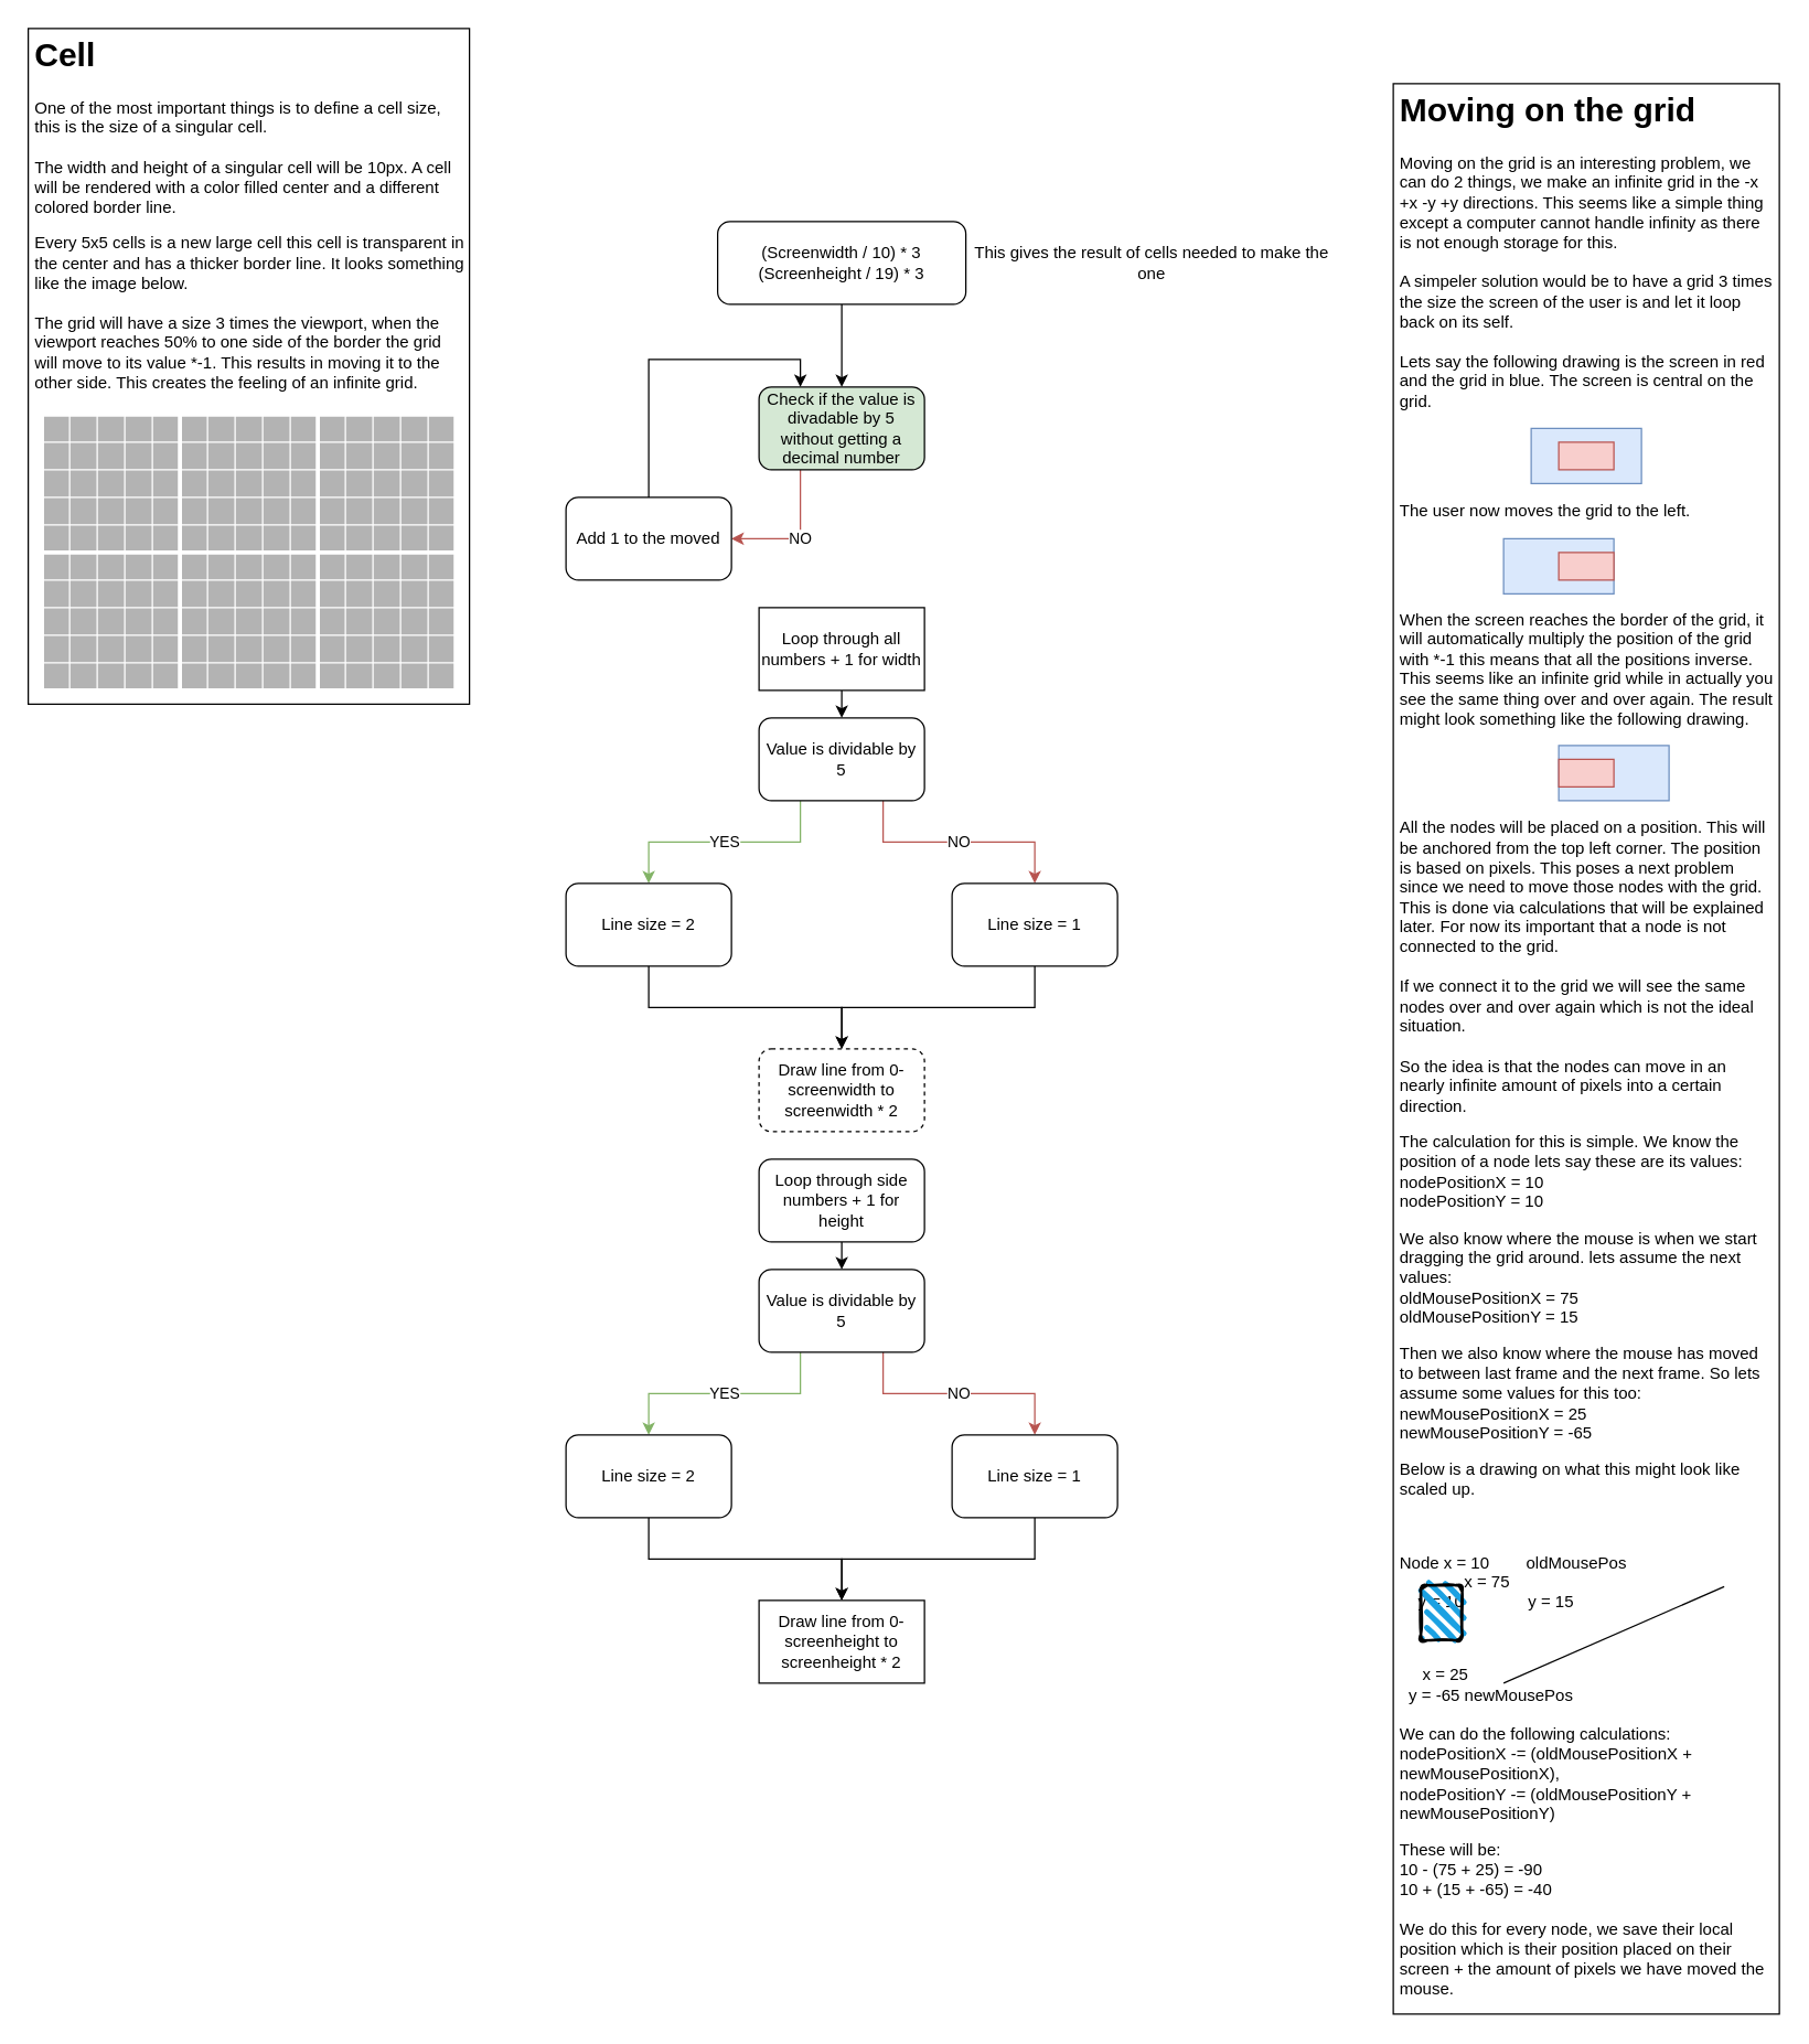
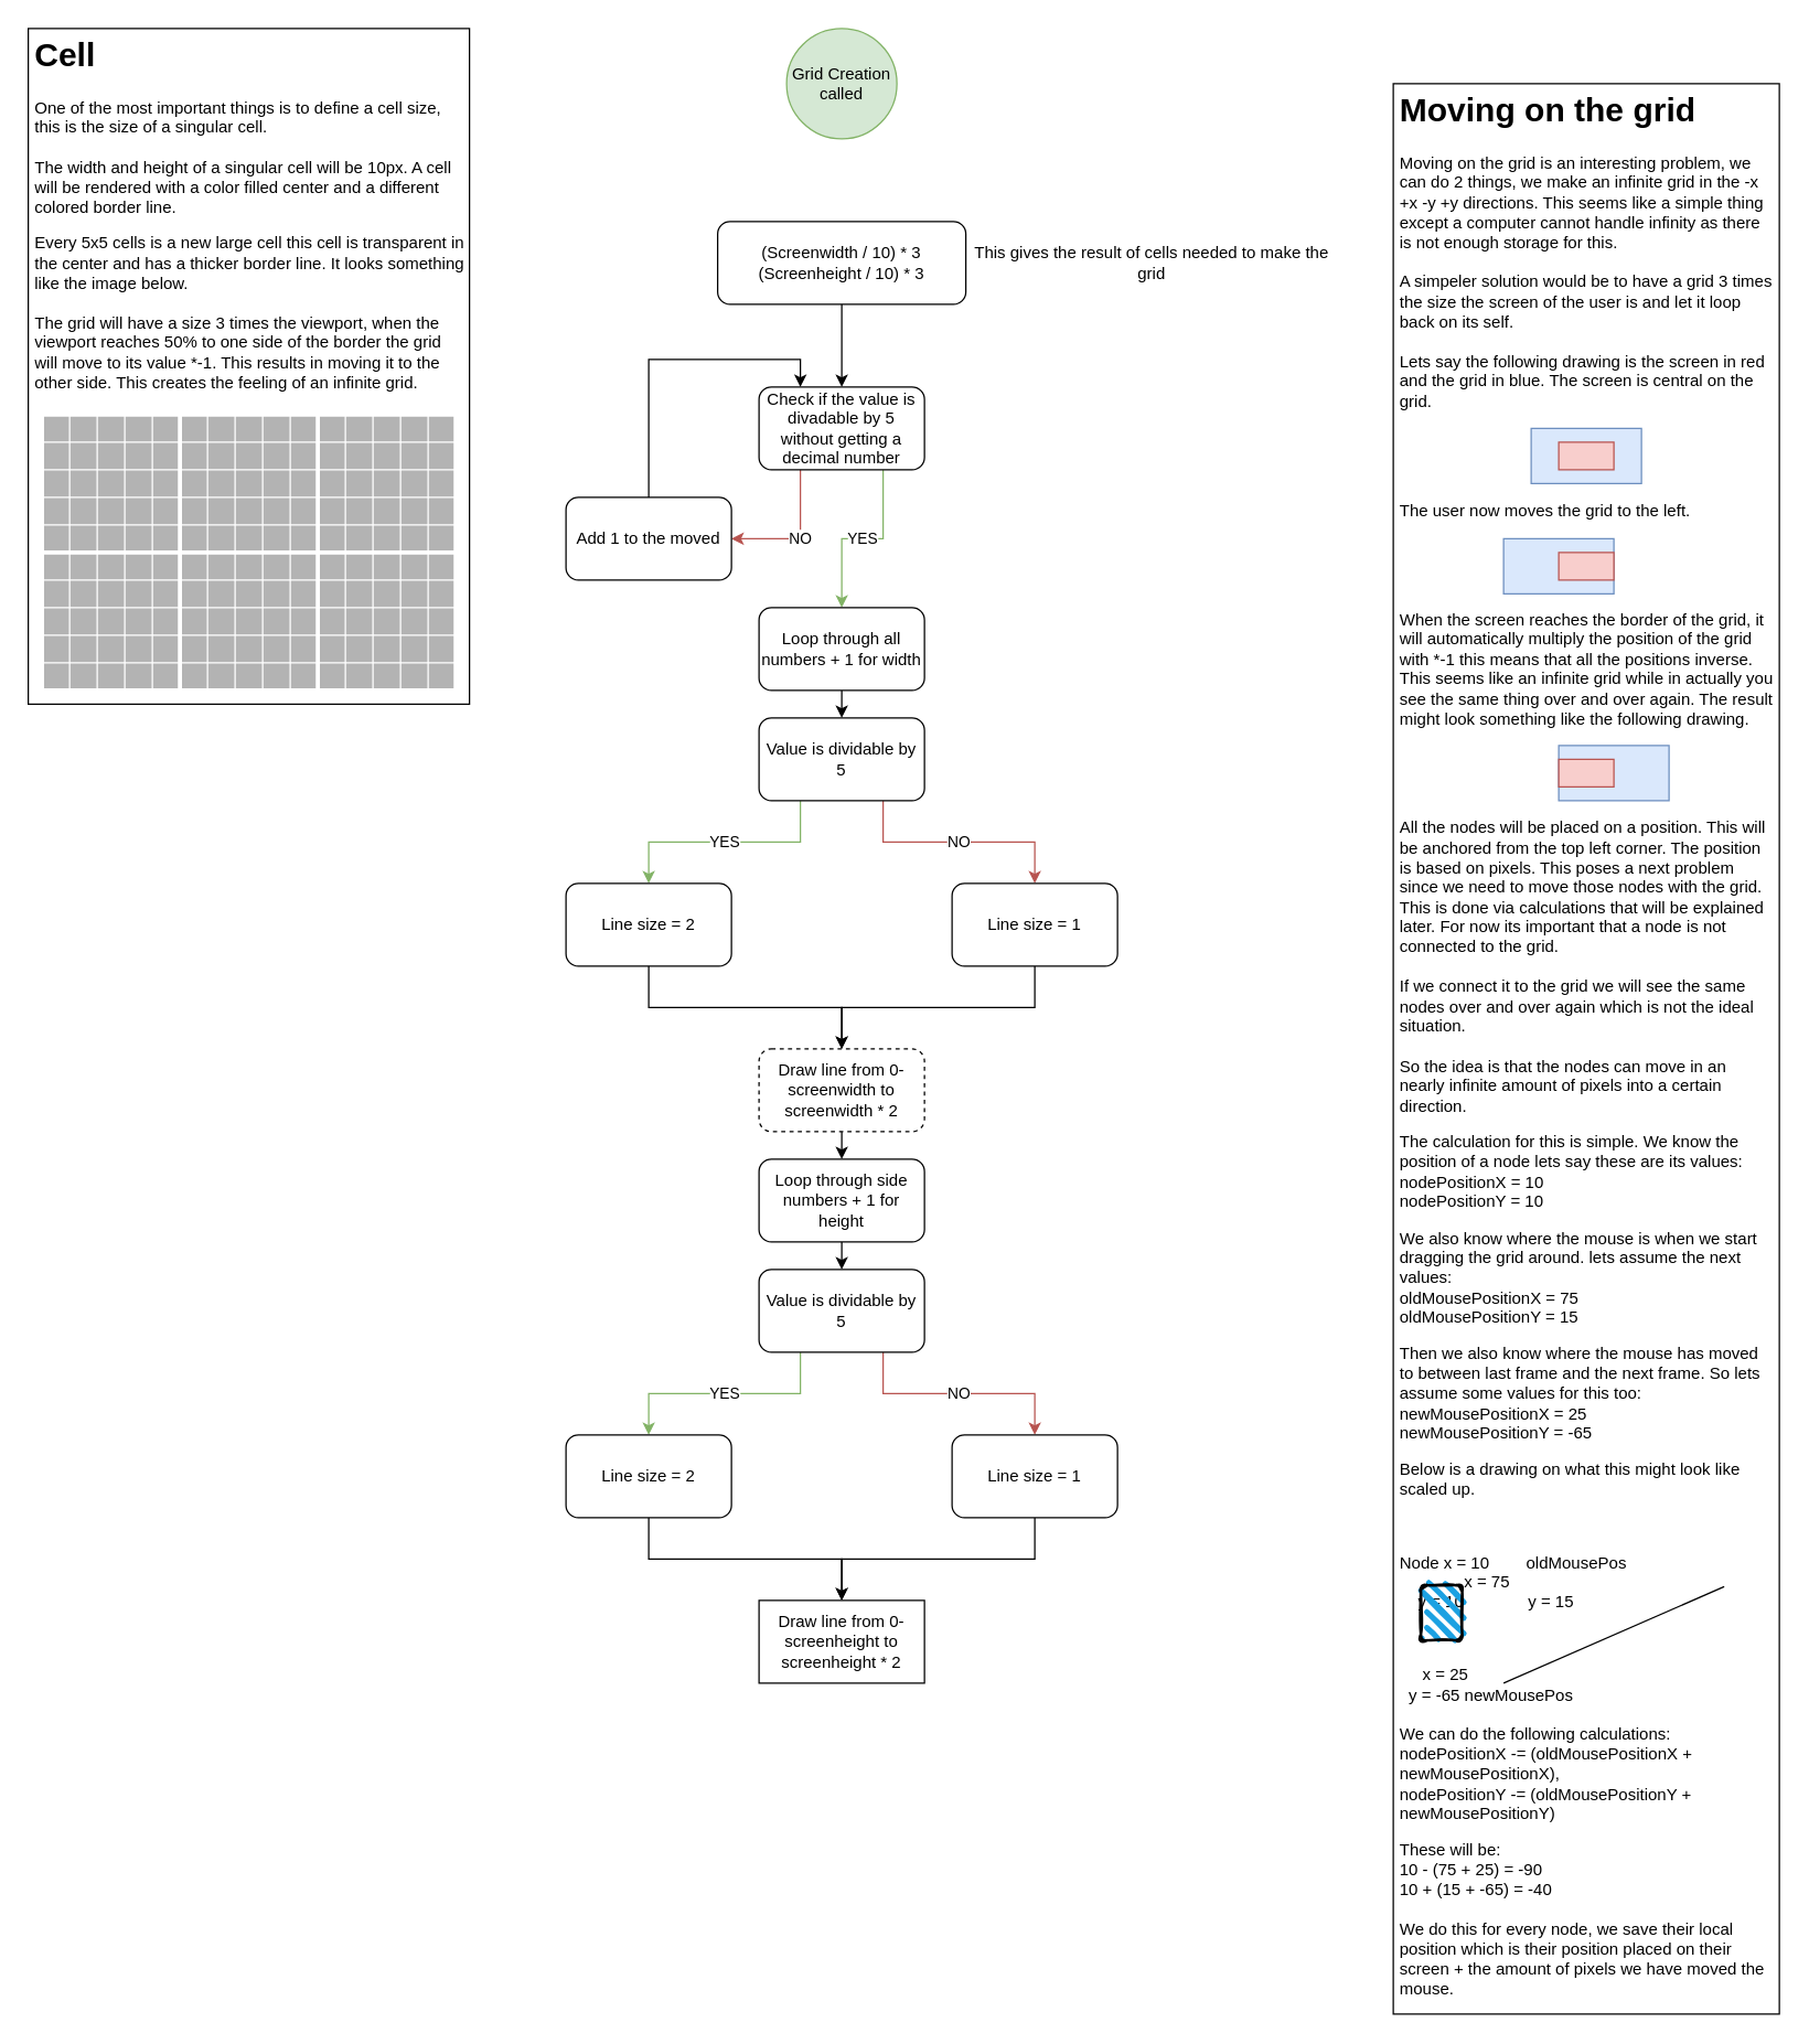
+ <mxCell id="2" value="Grid Creation called" style="ellipse;whiteSpace=wrap;html=1;aspect=fixed;fillColor=#d5e8d4;strokeColor=#82b366;" parent="1" vertex="1"><mxGeometry x="570" y="20" width="80" height="80" as="geometry" /></mxCell>
- <mxCell id="4" value="(Screenwidth / 10) * 3&lt;br&gt;(Screenheight / 19) * 3" style="rounded=1;whiteSpace=wrap;html=1;" parent="1" vertex="1"><mxGeometry x="520" y="160" width="180" height="60" as="geometry" /></mxCell>
+ <mxCell id="4" value="(Screenwidth / 10) * 3&lt;br&gt;(Screenheight / 10) * 3" style="rounded=1;whiteSpace=wrap;html=1;" parent="1" vertex="1"><mxGeometry x="520" y="160" width="180" height="60" as="geometry" /></mxCell>
- <mxCell id="176" value="This gives the result of cells needed to make the one" style="text;html=1;strokeColor=none;fillColor=none;align=center;verticalAlign=middle;whiteSpace=wrap;rounded=0;" parent="1" vertex="1"><mxGeometry x="700" y="160" width="270" height="60" as="geometry" /></mxCell>
+ <mxCell id="176" value="This gives the result of cells needed to make the grid" style="text;html=1;strokeColor=none;fillColor=none;align=center;verticalAlign=middle;whiteSpace=wrap;rounded=0;" parent="1" vertex="1"><mxGeometry x="700" y="160" width="270" height="60" as="geometry" /></mxCell>
- <mxCell id="179" value="Check if the value is divadable by 5 without getting a decimal number" style="rounded=1;whiteSpace=wrap;html=1;fillColor=#d5e8d4;" parent="1" vertex="1"><mxGeometry x="550" y="280" width="120" height="60" as="geometry" /></mxCell>
+ <mxCell id="179" value="Check if the value is divadable by 5 without getting a decimal number" style="rounded=1;whiteSpace=wrap;html=1;" parent="1" vertex="1"><mxGeometry x="550" y="280" width="120" height="60" as="geometry" /></mxCell>
+ <mxCell id="178" value="YES" style="edgeStyle=orthogonalEdgeStyle;rounded=0;orthogonalLoop=1;jettySize=auto;html=1;exitX=0.75;exitY=1;exitDx=0;exitDy=0;entryX=0.5;entryY=0;entryDx=0;entryDy=0;fillColor=#d5e8d4;strokeColor=#82b366;" parent="1" source="179" target="183" edge="1"><mxGeometry relative="1" as="geometry" /></mxCell>
- <mxCell id="183" value="Loop through all numbers + 1 for width" style="whiteSpace=wrap;html=1;rounded=0;" parent="1" vertex="1"><mxGeometry x="550" y="440" width="120" height="60" as="geometry" /></mxCell>
+ <mxCell id="183" value="Loop through all numbers + 1 for width" style="rounded=1;whiteSpace=wrap;html=1;" parent="1" vertex="1"><mxGeometry x="550" y="440" width="120" height="60" as="geometry" /></mxCell>
+ <mxCell id="191" style="edgeStyle=orthogonalEdgeStyle;rounded=0;orthogonalLoop=1;jettySize=auto;html=1;exitX=0.5;exitY=1;exitDx=0;exitDy=0;entryX=0.5;entryY=0;entryDx=0;entryDy=0;" parent="1" source="192" target="194" edge="1"><mxGeometry relative="1" as="geometry" /></mxCell>
